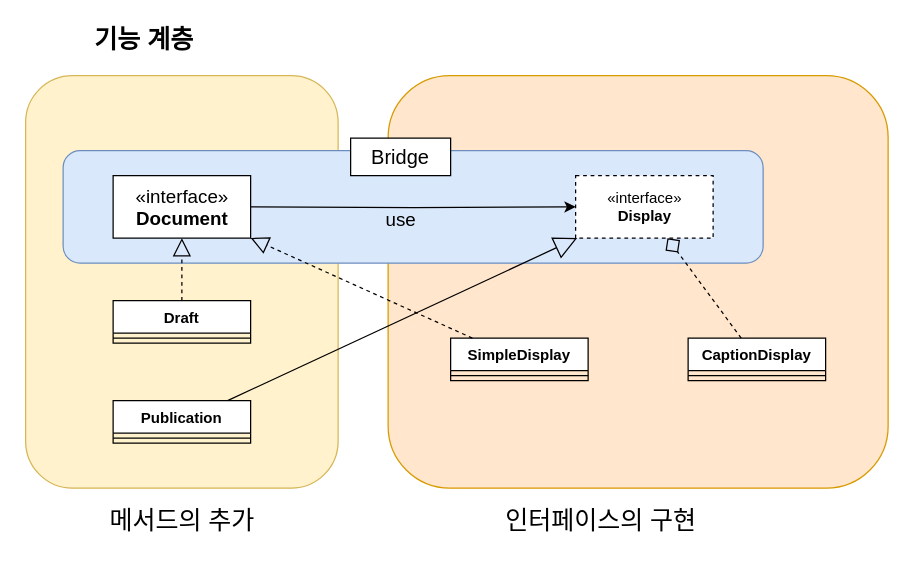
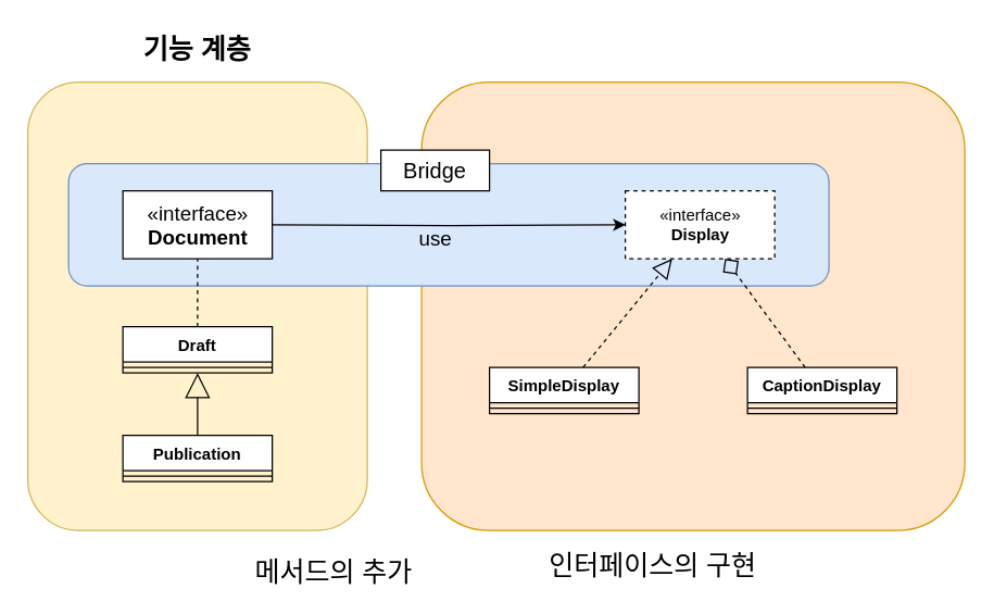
- <mxCell id="14" value="&lt;font style=&quot;font-size: 20px;&quot;&gt;&lt;b&gt;기능 계층&lt;/b&gt;&lt;/font&gt;" style="text;html=1;strokeColor=none;fillColor=none;align=center;verticalAlign=middle;whiteSpace=wrap;rounded=0;" parent="1" vertex="1"><mxGeometry x="55" y="15" width="120" height="30" as="geometry" /></mxCell>
+ <mxCell id="14" value="&lt;font style=&quot;font-size: 20px;&quot;&gt;&lt;b&gt;기능 계층&lt;/b&gt;&lt;/font&gt;" style="text;html=1;strokeColor=none;fillColor=none;align=center;verticalAlign=middle;whiteSpace=wrap;rounded=0;" parent="1" vertex="1"><mxGeometry x="85" y="20" width="120" height="30" as="geometry" /></mxCell>
- <mxCell id="23" value="" style="endArrow=block;dashed=1;endFill=0;endSize=12;html=1;rounded=0;fontSize=15;strokeWidth=1;" edge="1" parent="1" source="7" target="24"><mxGeometry width="160" relative="1" as="geometry"><mxPoint x="140" y="220" as="sourcePoint" /><mxPoint x="145" y="182" as="targetPoint" /></mxGeometry></mxCell>
+ <mxCell id="23" value="" style="endArrow=none;dashed=1;endFill=0;endSize=12;html=1;rounded=0;fontSize=15;strokeWidth=1;" edge="1" parent="1" source="7" target="24"><mxGeometry width="160" relative="1" as="geometry"><mxPoint x="140" y="220" as="sourcePoint" /><mxPoint x="145" y="182" as="targetPoint" /></mxGeometry></mxCell>
- <mxCell id="15" value="" style="endArrow=block;dashed=1;endFill=0;endSize=12;html=1;rounded=0;fontSize=20;" parent="1" source="9" target="24" edge="1"><mxGeometry width="160" relative="1" as="geometry"><mxPoint x="260" y="250" as="sourcePoint" /><mxPoint x="420" y="250" as="targetPoint" /></mxGeometry></mxCell>
+ <mxCell id="15" value="" style="endArrow=block;dashed=1;endFill=0;endSize=12;html=1;rounded=0;fontSize=20;" parent="1" source="9" target="13" edge="1"><mxGeometry width="160" relative="1" as="geometry"><mxPoint x="260" y="250" as="sourcePoint" /><mxPoint x="420" y="250" as="targetPoint" /></mxGeometry></mxCell>
- <mxCell id="22" value="" style="endArrow=block;endSize=16;endFill=0;html=1;rounded=0;fontSize=20;" edge="1" parent="1" source="20" target="13"><mxGeometry width="160" relative="1" as="geometry"><mxPoint x="230" y="320" as="sourcePoint" /><mxPoint x="230" y="262" as="targetPoint" /></mxGeometry></mxCell>
+ <mxCell id="22" value="" style="endArrow=block;endSize=16;endFill=0;html=1;rounded=0;fontSize=20;" edge="1" parent="1" source="20" target="7"><mxGeometry width="160" relative="1" as="geometry"><mxPoint x="230" y="320" as="sourcePoint" /><mxPoint x="230" y="262" as="targetPoint" /></mxGeometry></mxCell>
- <mxCell id="17" value="메서드의 추가" style="text;html=1;strokeColor=none;fillColor=none;align=center;verticalAlign=middle;whiteSpace=wrap;rounded=0;fontSize=20;" parent="1" vertex="1"><mxGeometry x="67.5" y="400" width="155" height="30" as="geometry" /></mxCell>
+ <mxCell id="17" value="메서드의 추가" style="text;html=1;strokeColor=none;fillColor=none;align=center;verticalAlign=middle;whiteSpace=wrap;rounded=0;fontSize=20;" parent="1" vertex="1"><mxGeometry x="167.5" y="405" width="155" height="30" as="geometry" /></mxCell>
